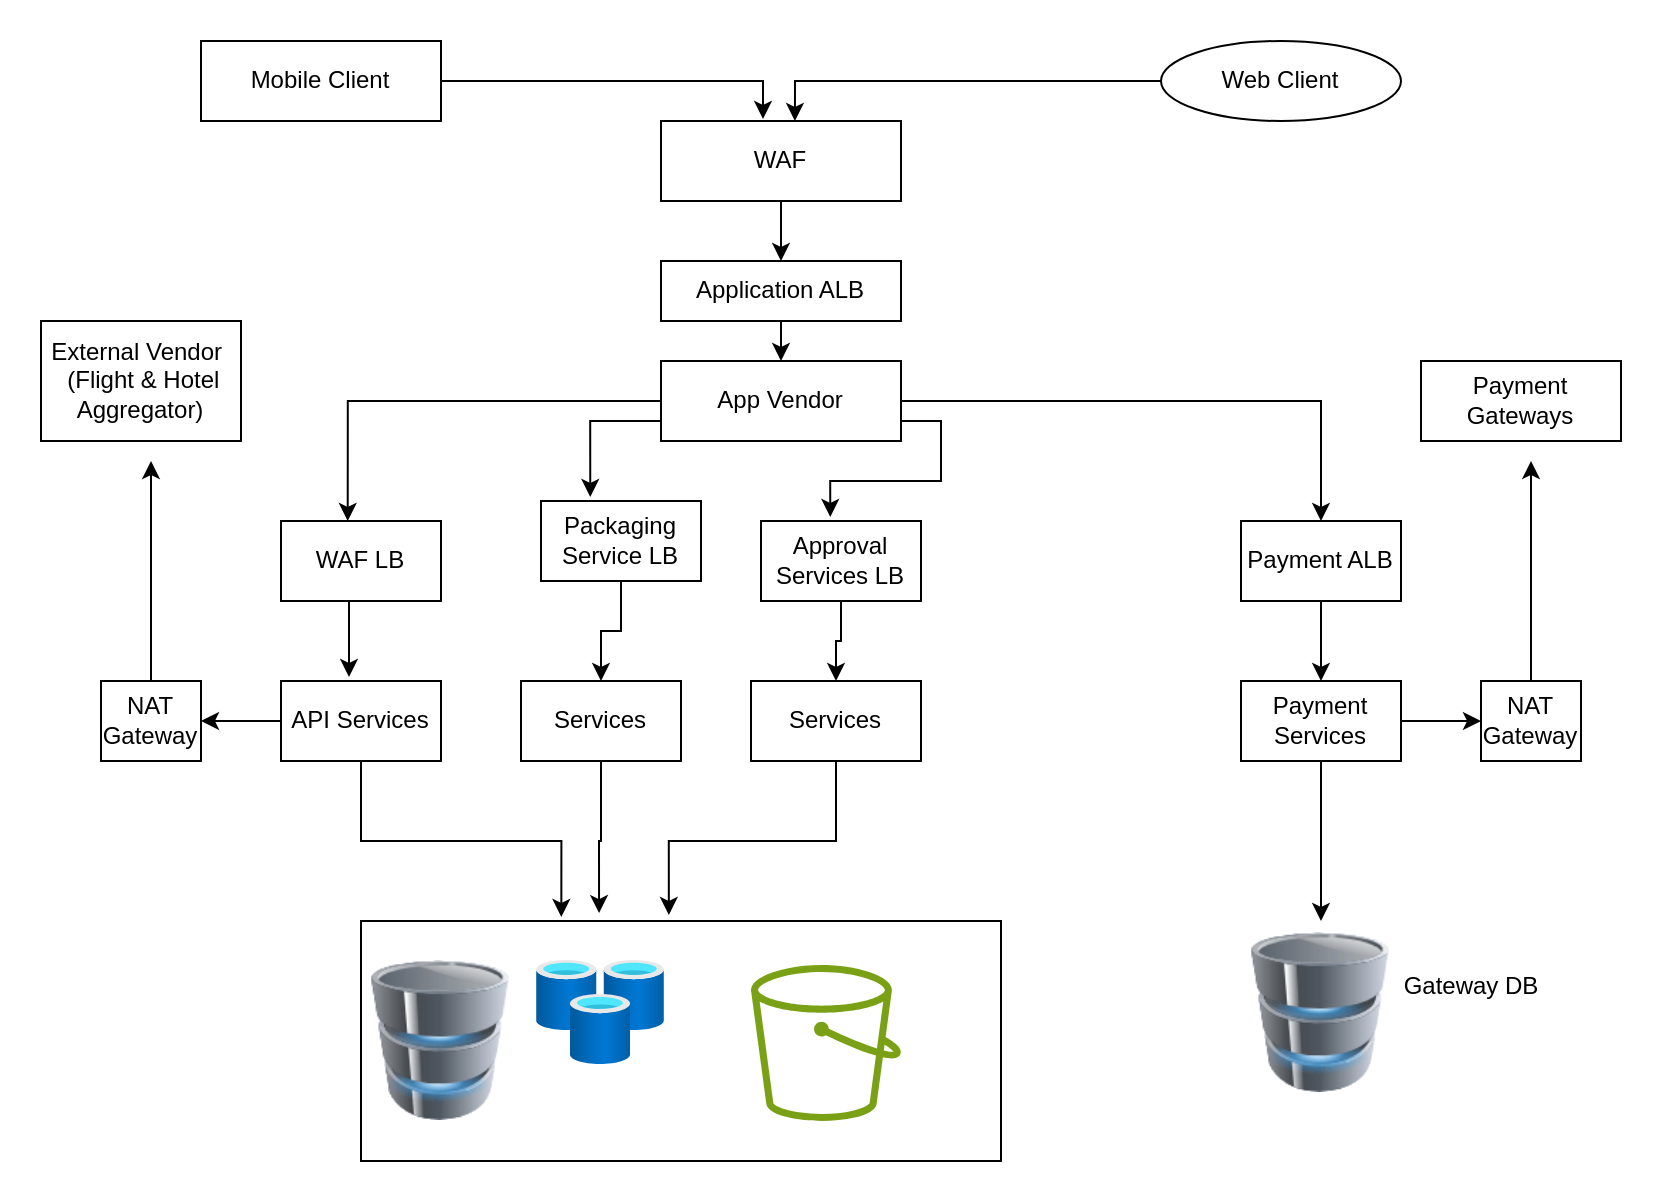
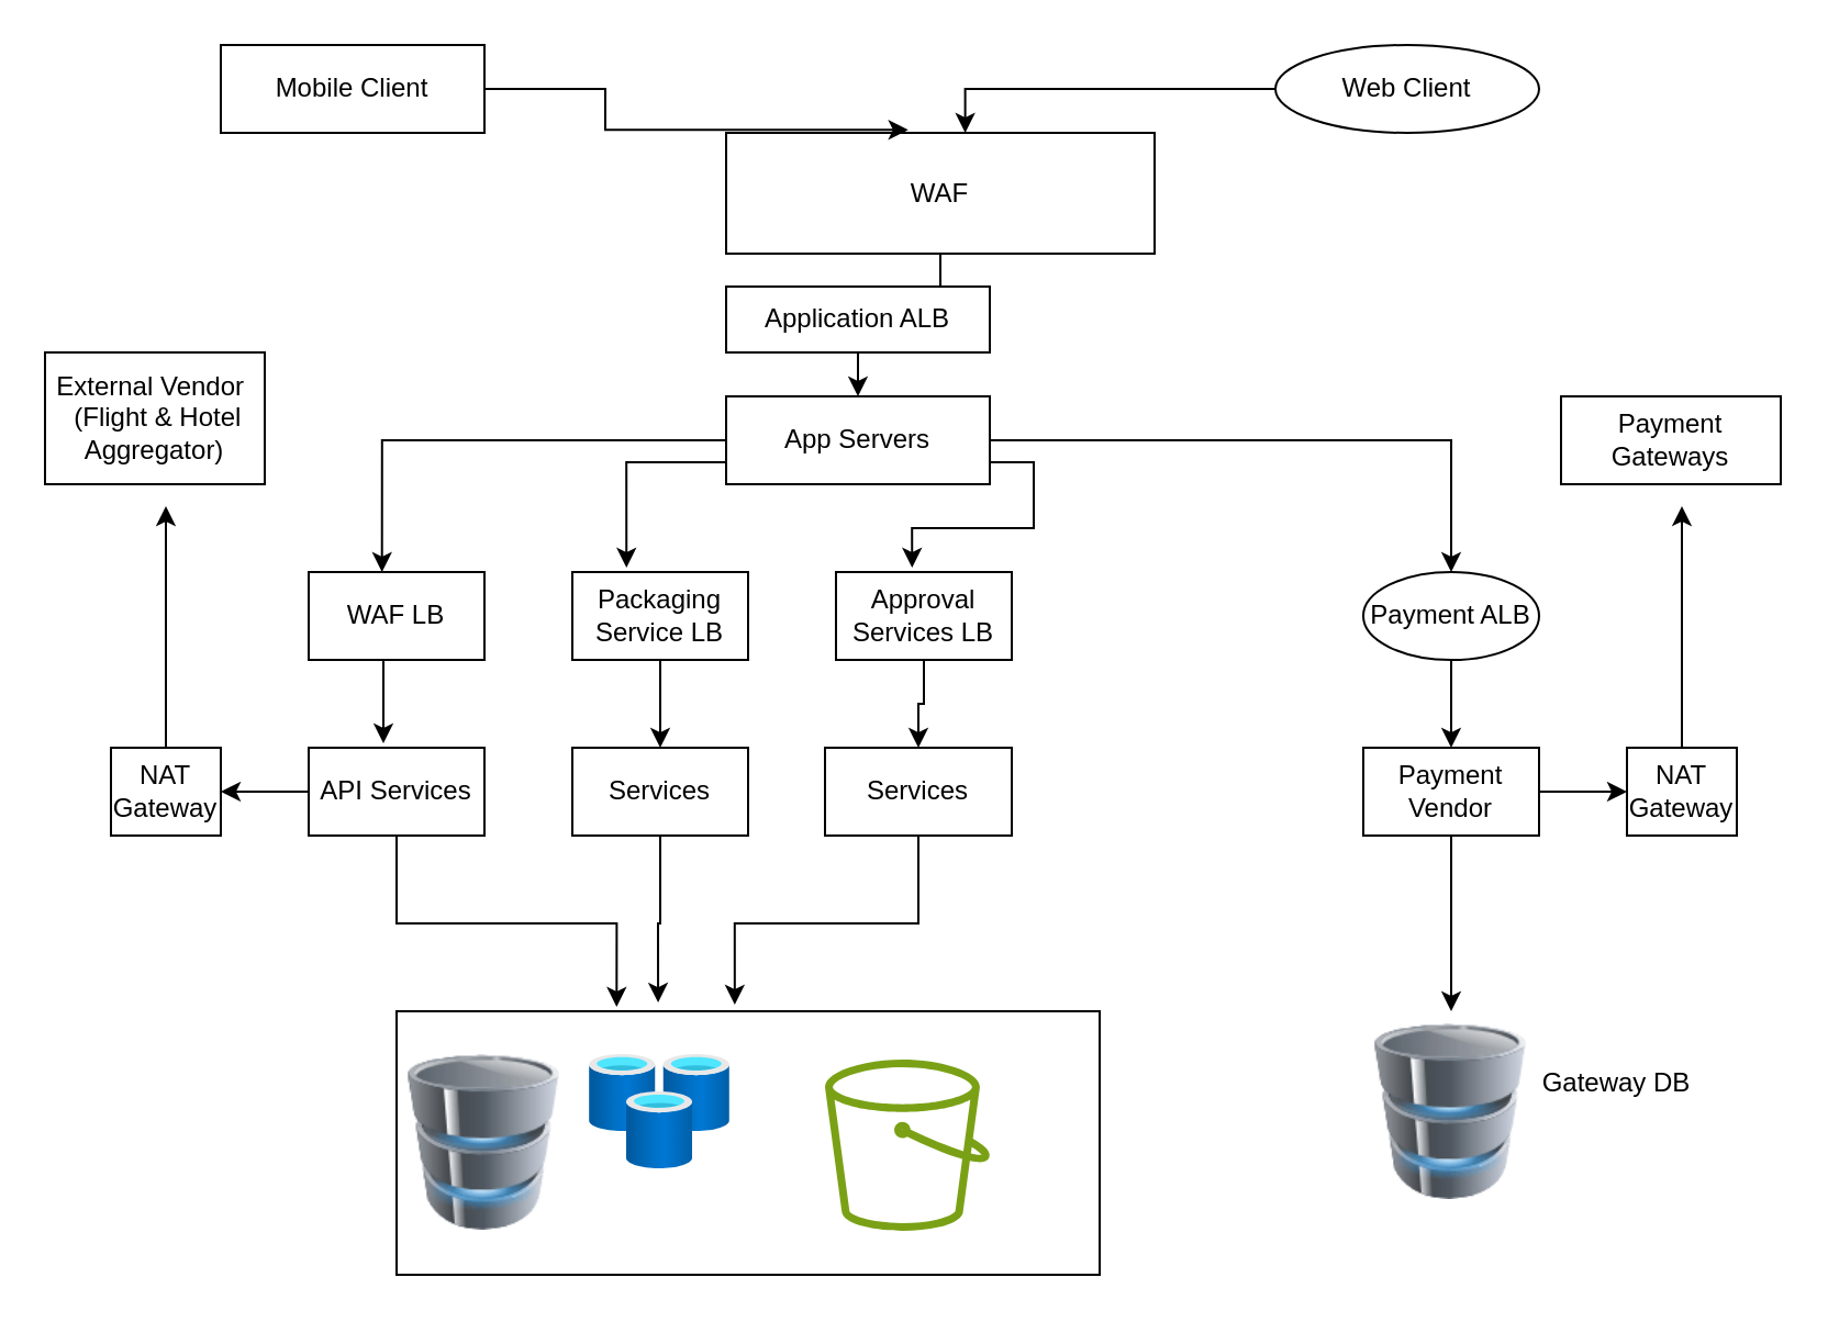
- <mxCell id="5" value="WAF" style="rounded=0;whiteSpace=wrap;html=1;" vertex="1" parent="1"><mxGeometry x="330" y="60" width="120" height="40" as="geometry" /></mxCell>
+ <mxCell id="5" value="WAF" style="rounded=0;whiteSpace=wrap;html=1;" vertex="1" parent="1"><mxGeometry x="330" y="60" width="195" height="55" as="geometry" /></mxCell>
- <mxCell id="16" value="App Vendor" style="rounded=0;whiteSpace=wrap;html=1;" vertex="1" parent="1"><mxGeometry x="330" y="180" width="120" height="40" as="geometry" /></mxCell>
+ <mxCell id="16" value="App Servers" style="rounded=0;whiteSpace=wrap;html=1;" vertex="1" parent="1"><mxGeometry x="330" y="180" width="120" height="40" as="geometry" /></mxCell>
- <mxCell id="12" value="Packaging Service LB" style="rounded=0;whiteSpace=wrap;html=1;" vertex="1" parent="1"><mxGeometry x="270" y="250" width="80" height="40" as="geometry" /></mxCell>
+ <mxCell id="12" value="Packaging Service LB" style="rounded=0;whiteSpace=wrap;html=1;" vertex="1" parent="1"><mxGeometry x="260" y="260" width="80" height="40" as="geometry" /></mxCell>
- <mxCell id="36" value="Payment ALB" style="rounded=0;whiteSpace=wrap;html=1;" vertex="1" parent="1"><mxGeometry x="620" y="260" width="80" height="40" as="geometry" /></mxCell>
+ <mxCell id="36" value="Payment ALB" style="ellipse;whiteSpace=wrap;html=1;" vertex="1" parent="1"><mxGeometry x="620" y="260" width="80" height="40" as="geometry" /></mxCell>
- <mxCell id="39" value="Payment Services" style="rounded=0;whiteSpace=wrap;html=1;" vertex="1" parent="1"><mxGeometry x="620" y="340" width="80" height="40" as="geometry" /></mxCell>
+ <mxCell id="39" value="Payment Vendor" style="rounded=0;whiteSpace=wrap;html=1;" vertex="1" parent="1"><mxGeometry x="620" y="340" width="80" height="40" as="geometry" /></mxCell>
